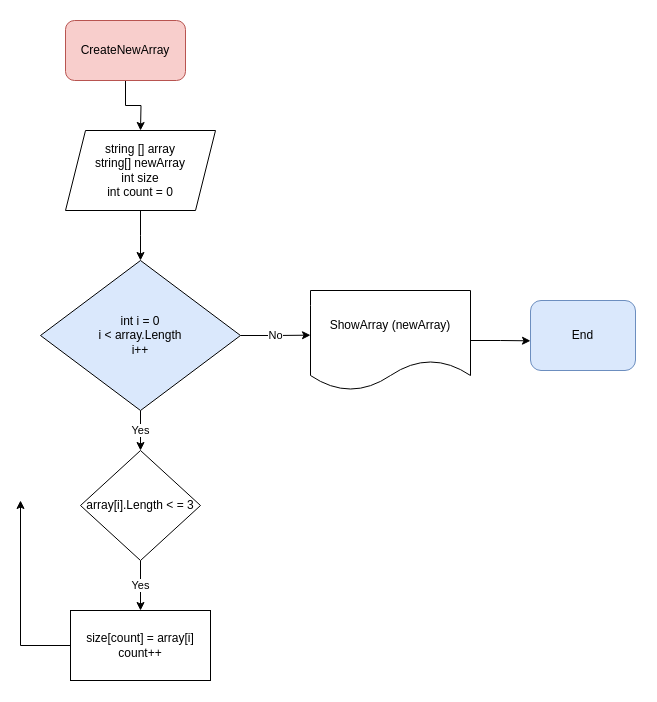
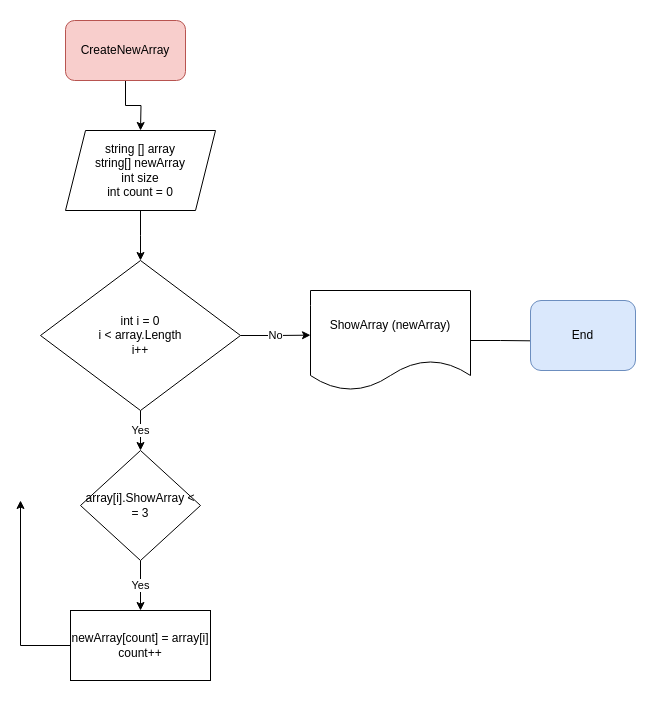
- <mxCell id="8" value="&lt;div&gt;int i = 0&lt;/div&gt;&lt;div&gt;i &amp;lt; array.Length&lt;/div&gt;&lt;div&gt;i++&lt;br&gt;&lt;/div&gt;" style="rhombus;whiteSpace=wrap;html=1;fillColor=#dae8fc;" parent="1" vertex="1"><mxGeometry x="40" y="260" width="200" height="150" as="geometry" /></mxCell>
+ <mxCell id="8" value="&lt;div&gt;int i = 0&lt;/div&gt;&lt;div&gt;i &amp;lt; array.Length&lt;/div&gt;&lt;div&gt;i++&lt;br&gt;&lt;/div&gt;" style="rhombus;whiteSpace=wrap;html=1;" parent="1" vertex="1"><mxGeometry x="40" y="260" width="200" height="150" as="geometry" /></mxCell>
- <mxCell id="13" style="edgeStyle=orthogonalEdgeStyle;rounded=0;orthogonalLoop=1;jettySize=auto;html=1;exitX=1;exitY=0.5;exitDx=0;exitDy=0;entryX=0;entryY=0.576;entryDx=0;entryDy=0;entryPerimeter=0;" parent="1" source="14" target="15" edge="1"><mxGeometry relative="1" as="geometry" /></mxCell>
+ <mxCell id="13" style="edgeStyle=orthogonalEdgeStyle;rounded=0;orthogonalLoop=1;jettySize=auto;html=1;exitX=1;exitY=0.5;exitDx=0;exitDy=0;entryX=0;entryY=0.576;entryDx=0;entryDy=0;entryPerimeter=0;endArrow=none;" parent="1" source="14" target="15" edge="1"><mxGeometry relative="1" as="geometry" /></mxCell>
- <mxCell id="10" value="array[i].Length &amp;lt; = 3" style="rhombus;whiteSpace=wrap;html=1;" parent="1" vertex="1"><mxGeometry x="80" y="450" width="120" height="110" as="geometry" /></mxCell>
+ <mxCell id="10" value="array[i].ShowArray &amp;lt; = 3" style="rhombus;whiteSpace=wrap;html=1;" parent="1" vertex="1"><mxGeometry x="80" y="450" width="120" height="110" as="geometry" /></mxCell>
- <mxCell id="12" value="&lt;div&gt;size[count] = array[i]&lt;/div&gt;count++" style="rounded=0;whiteSpace=wrap;html=1;" parent="1" vertex="1"><mxGeometry x="70" y="610" width="140" height="70" as="geometry" /></mxCell>
+ <mxCell id="12" value="&lt;div&gt;newArray[count] = array[i]&lt;/div&gt;count++" style="rounded=0;whiteSpace=wrap;html=1;" parent="1" vertex="1"><mxGeometry x="70" y="610" width="140" height="70" as="geometry" /></mxCell>
